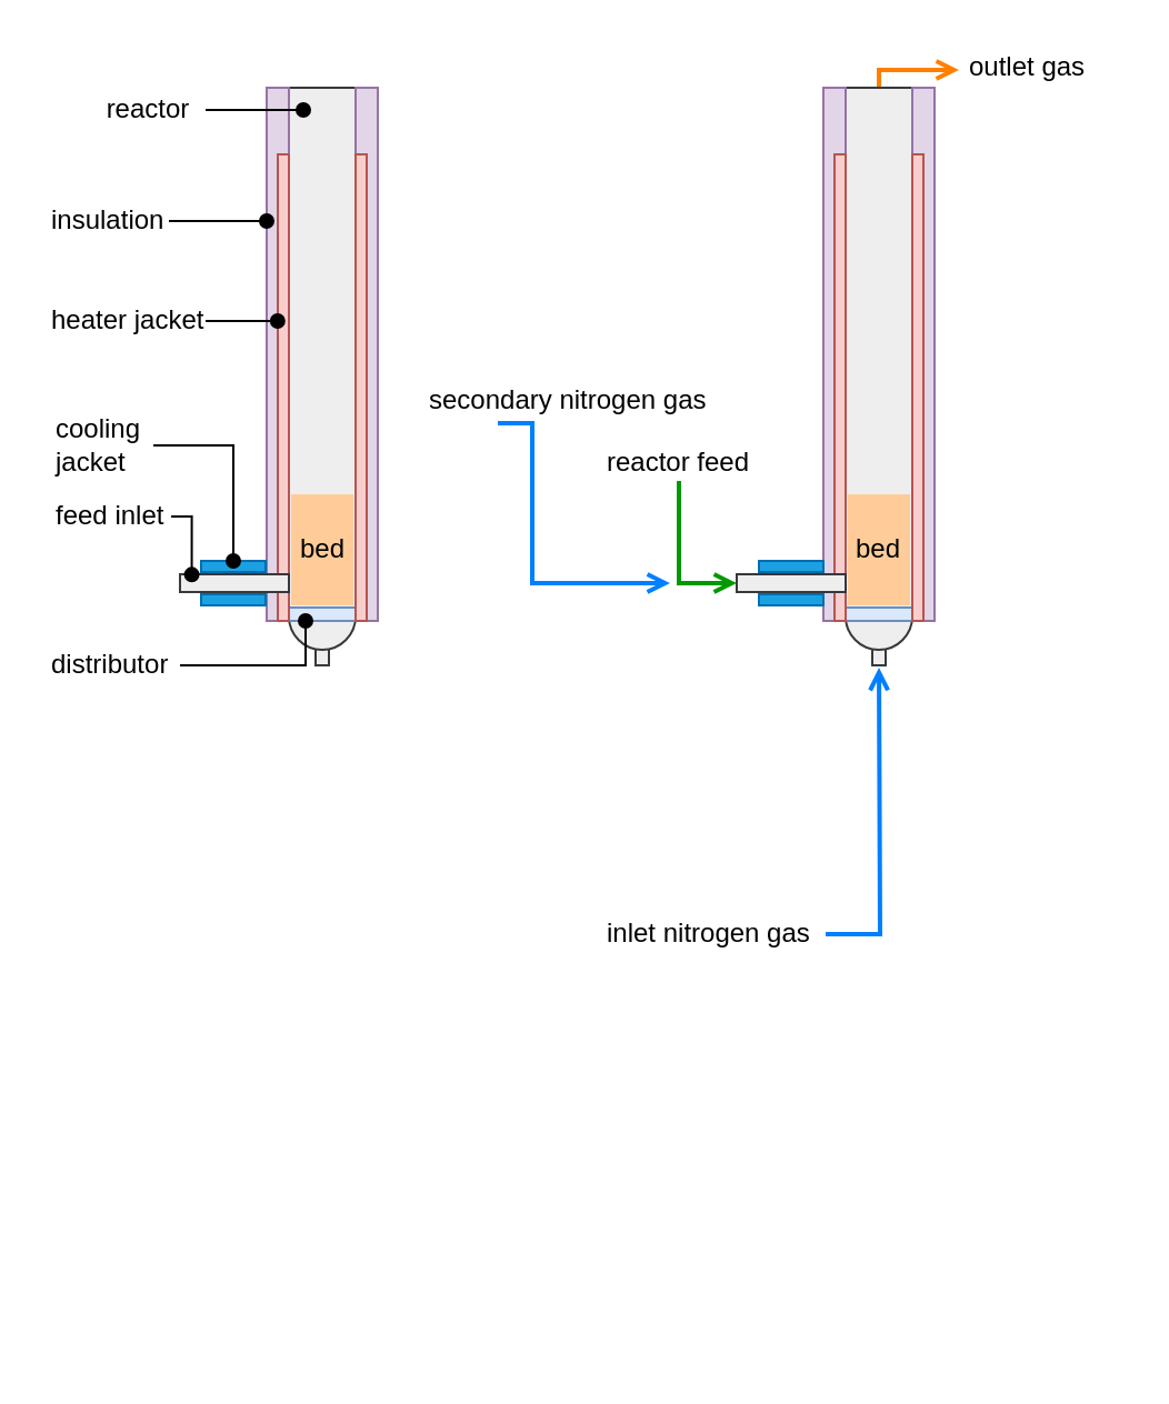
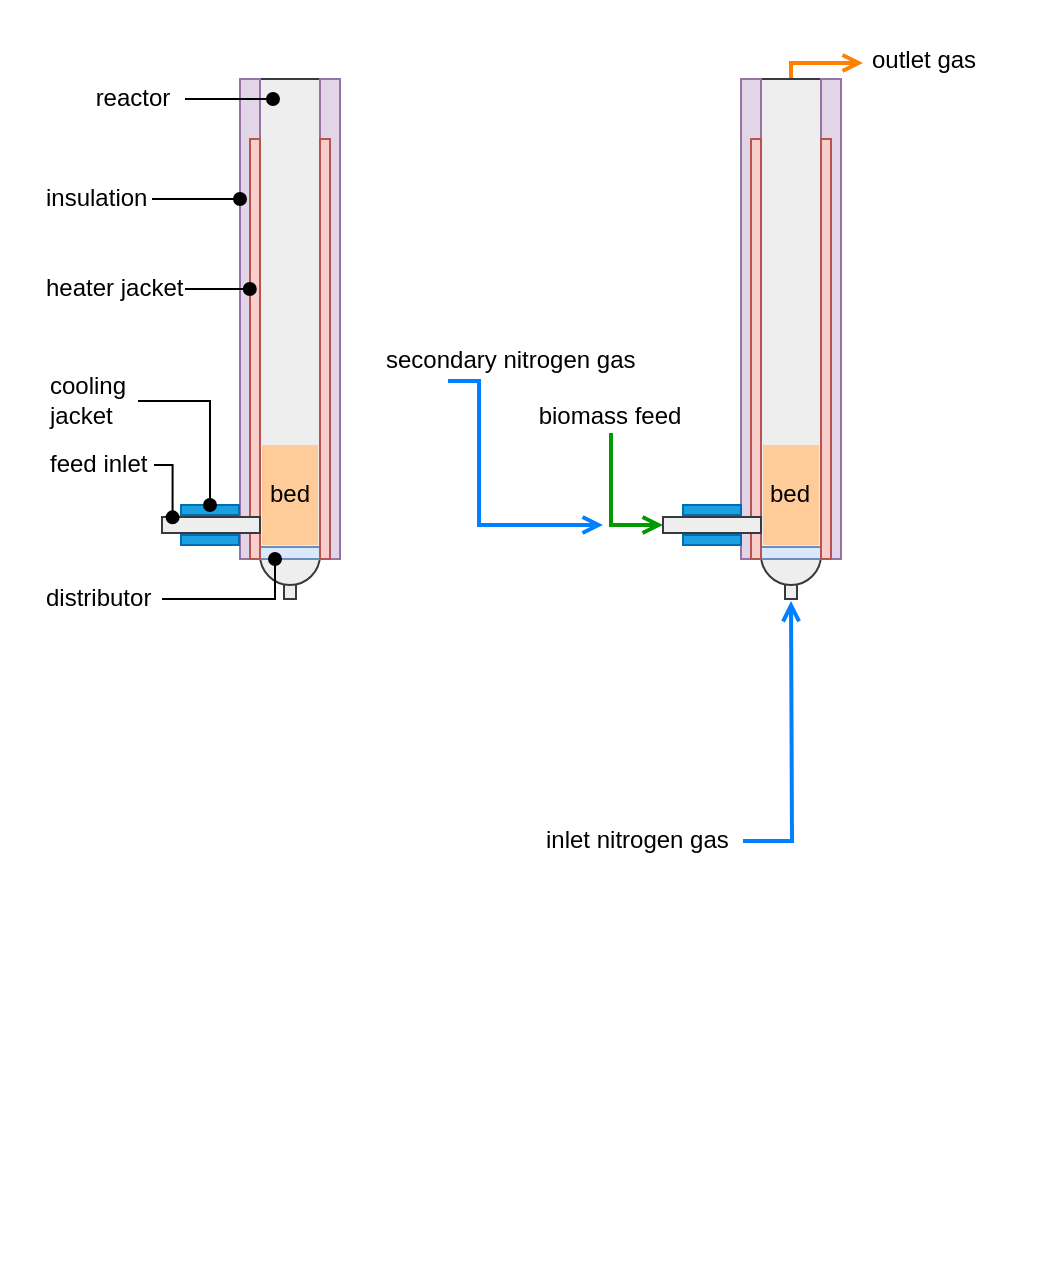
- <mxCell id="5" value="reactor feed&lt;br&gt;" style="text;html=1;strokeColor=none;fillColor=none;align=center;verticalAlign=middle;whiteSpace=wrap;rounded=0;fontSize=12;" parent="1" vertex="1"><mxGeometry x="245" y="200" width="120" height="16" as="geometry" /></mxCell>
+ <mxCell id="5" value="biomass feed&lt;br&gt;" style="text;html=1;strokeColor=none;fillColor=none;align=center;verticalAlign=middle;whiteSpace=wrap;rounded=0;fontSize=12;" parent="1" vertex="1"><mxGeometry x="245" y="200" width="120" height="16" as="geometry" /></mxCell>
